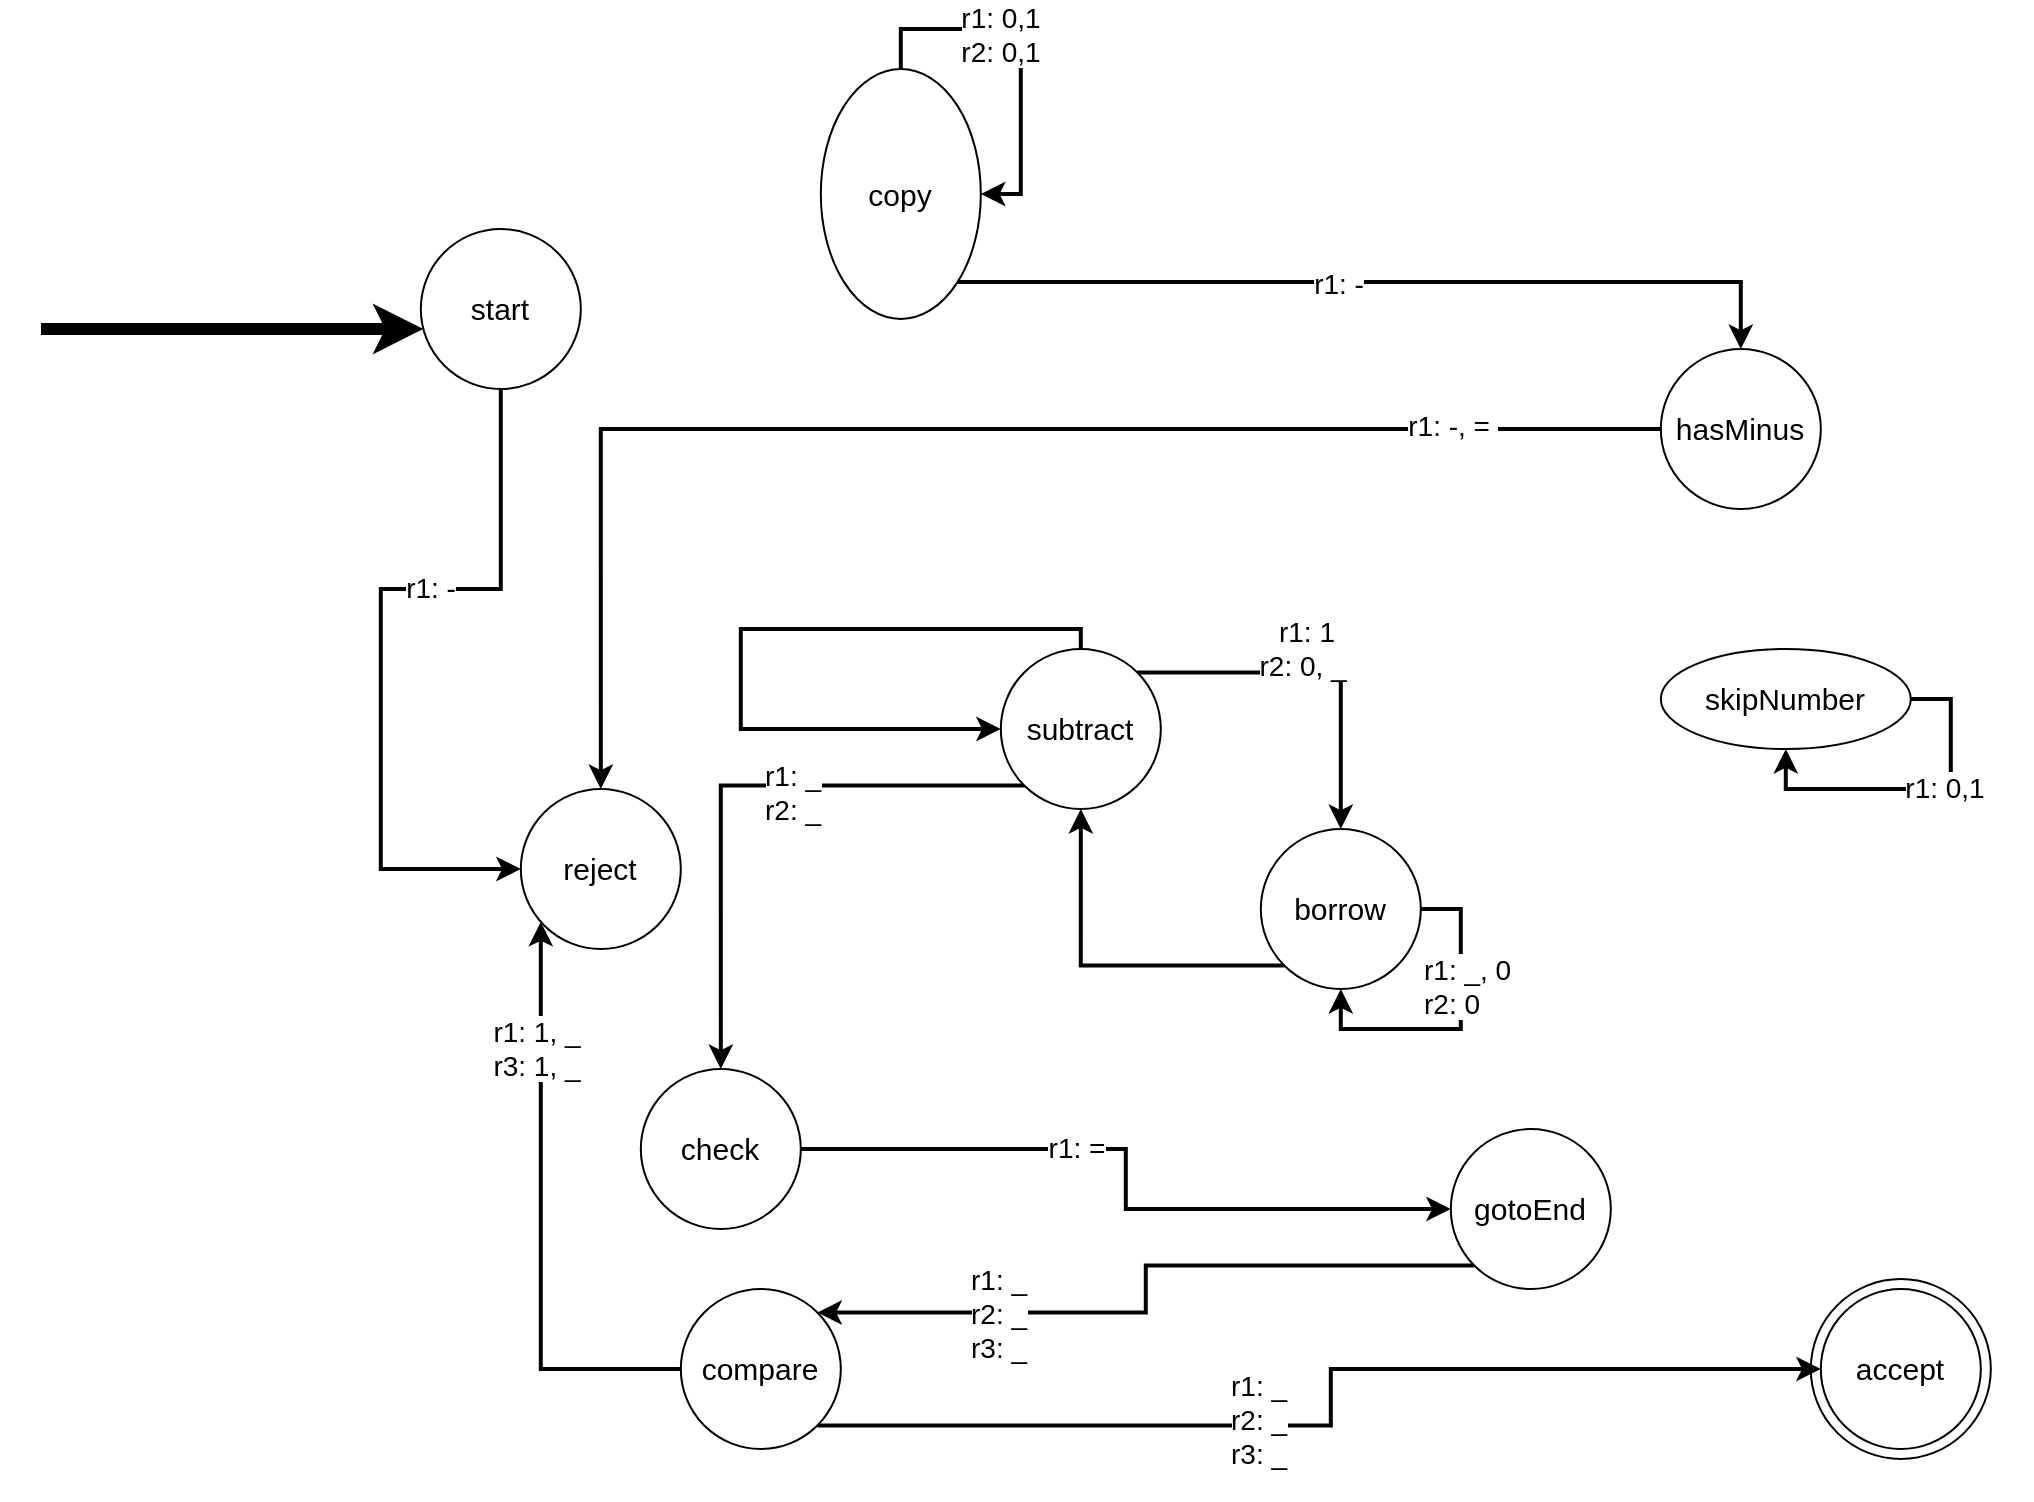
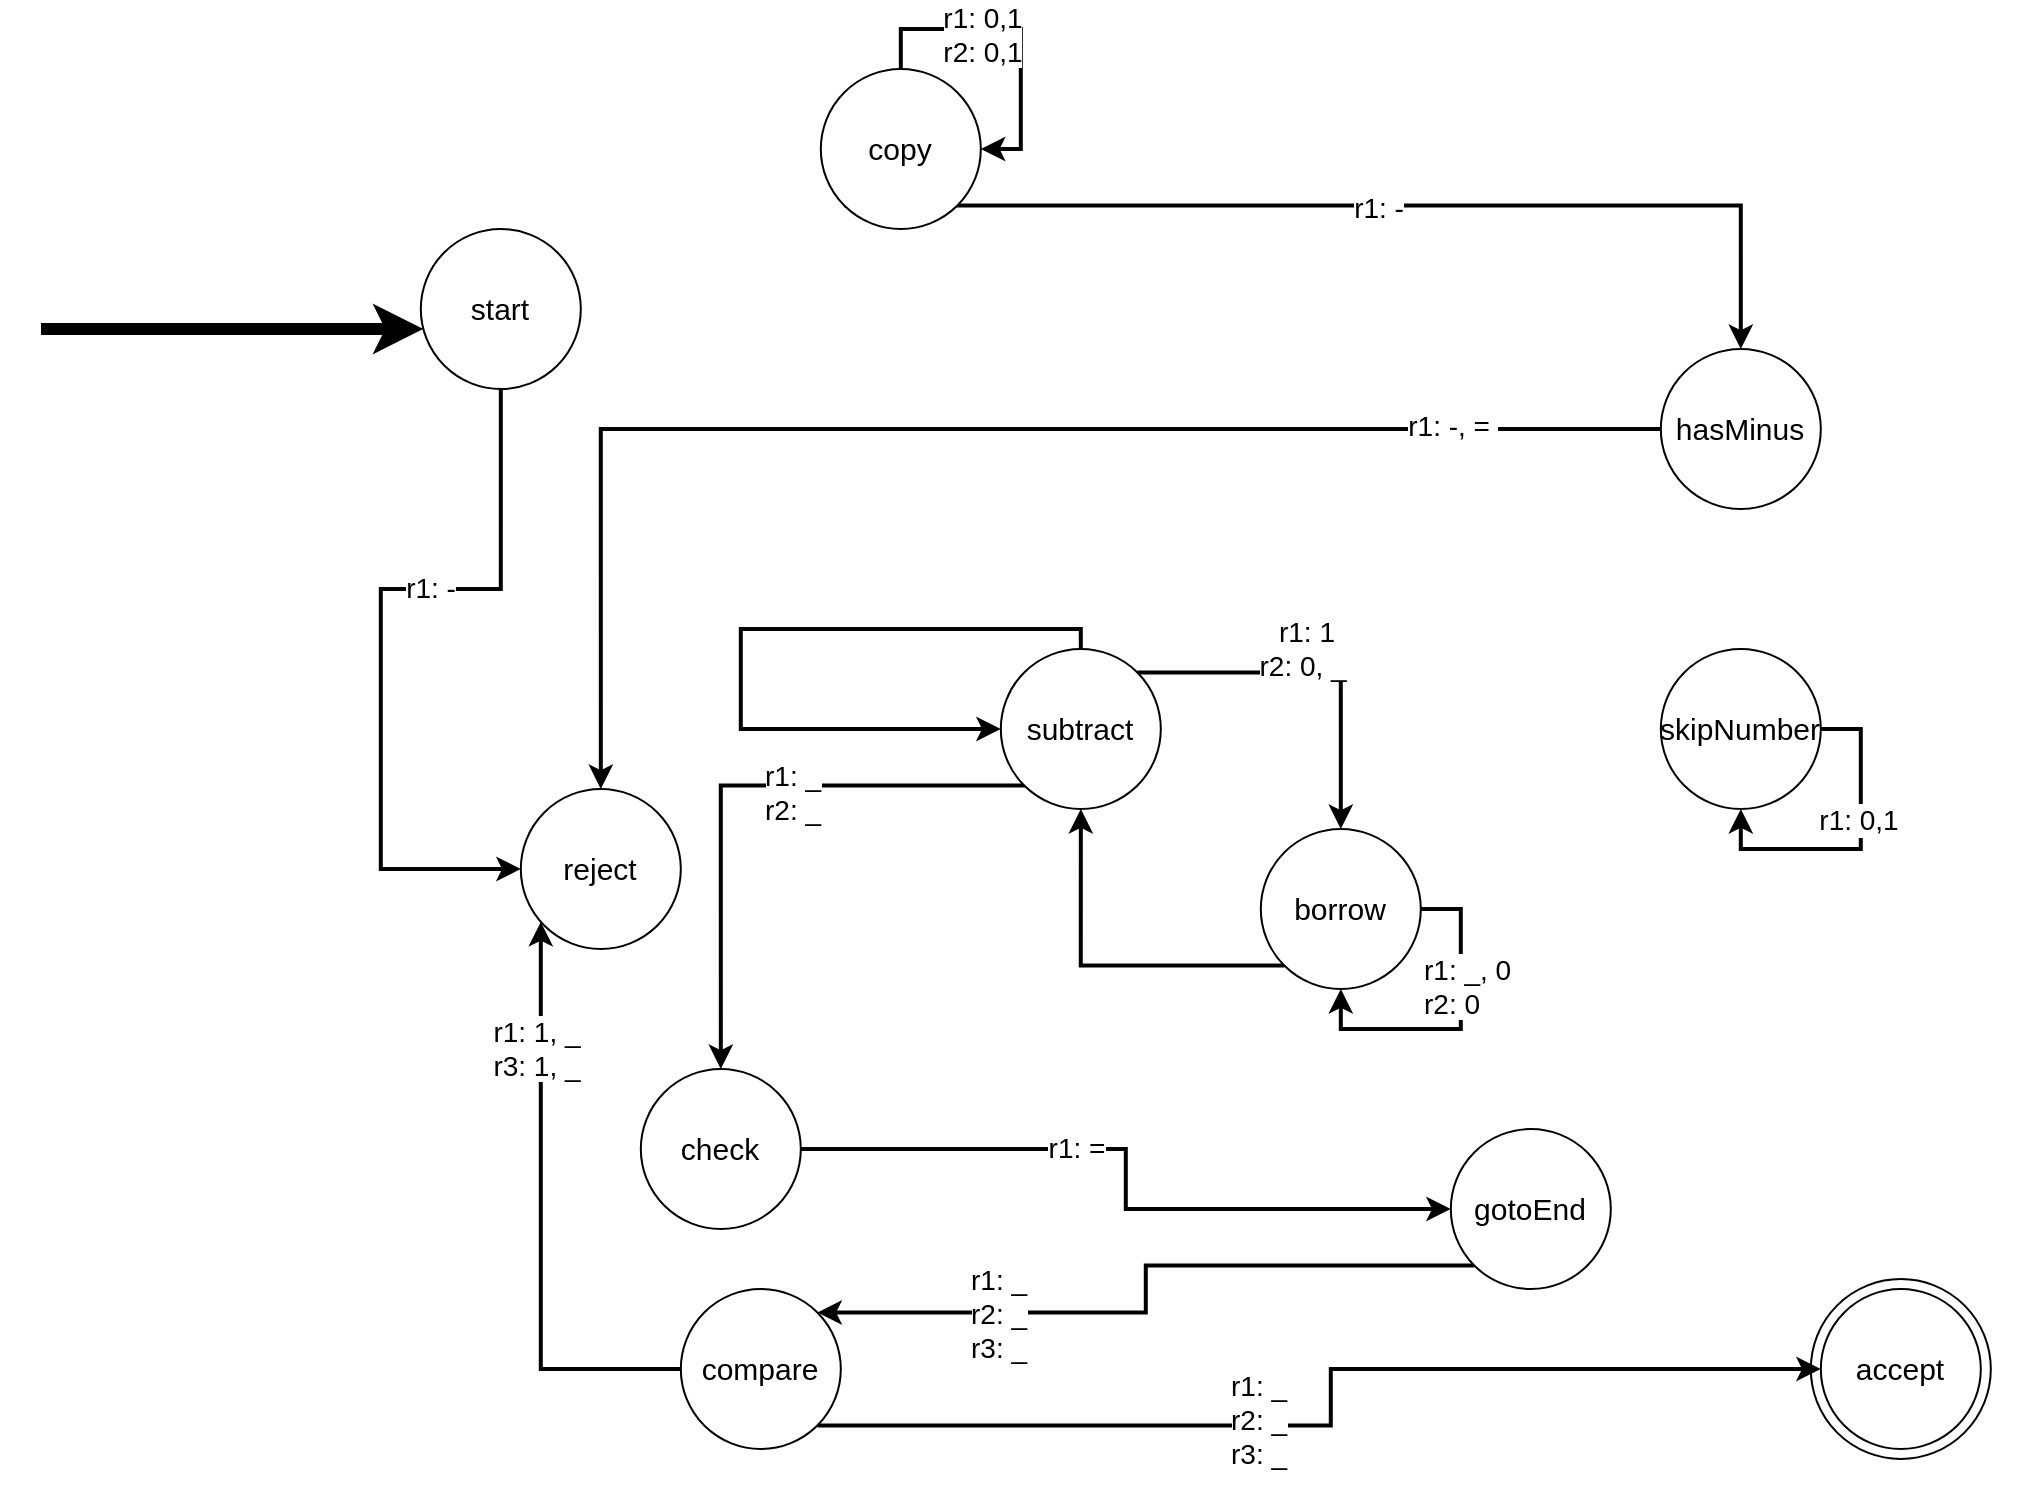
- <mxCell id="7" value="&lt;font style=&quot;font-size: 15px;&quot;&gt;copy&lt;/font&gt;" style="ellipse;whiteSpace=wrap;html=1;" vertex="1" parent="1"><mxGeometry x="409.91" y="20" width="80" height="125" as="geometry" /></mxCell>
+ <mxCell id="7" value="&lt;font style=&quot;font-size: 15px;&quot;&gt;copy&lt;/font&gt;" style="ellipse;whiteSpace=wrap;html=1;" vertex="1" parent="1"><mxGeometry x="409.91" y="20" width="80" height="80" as="geometry" /></mxCell>
- <mxCell id="11" value="&lt;font style=&quot;font-size: 15px;&quot;&gt;skipNumber&lt;/font&gt;" style="ellipse;whiteSpace=wrap;html=1;" vertex="1" parent="1"><mxGeometry x="829.91" y="310" width="125" height="50" as="geometry" /></mxCell>
+ <mxCell id="11" value="&lt;font style=&quot;font-size: 15px;&quot;&gt;skipNumber&lt;/font&gt;" style="ellipse;whiteSpace=wrap;html=1;" vertex="1" parent="1"><mxGeometry x="829.91" y="310" width="80" height="80" as="geometry" /></mxCell>
